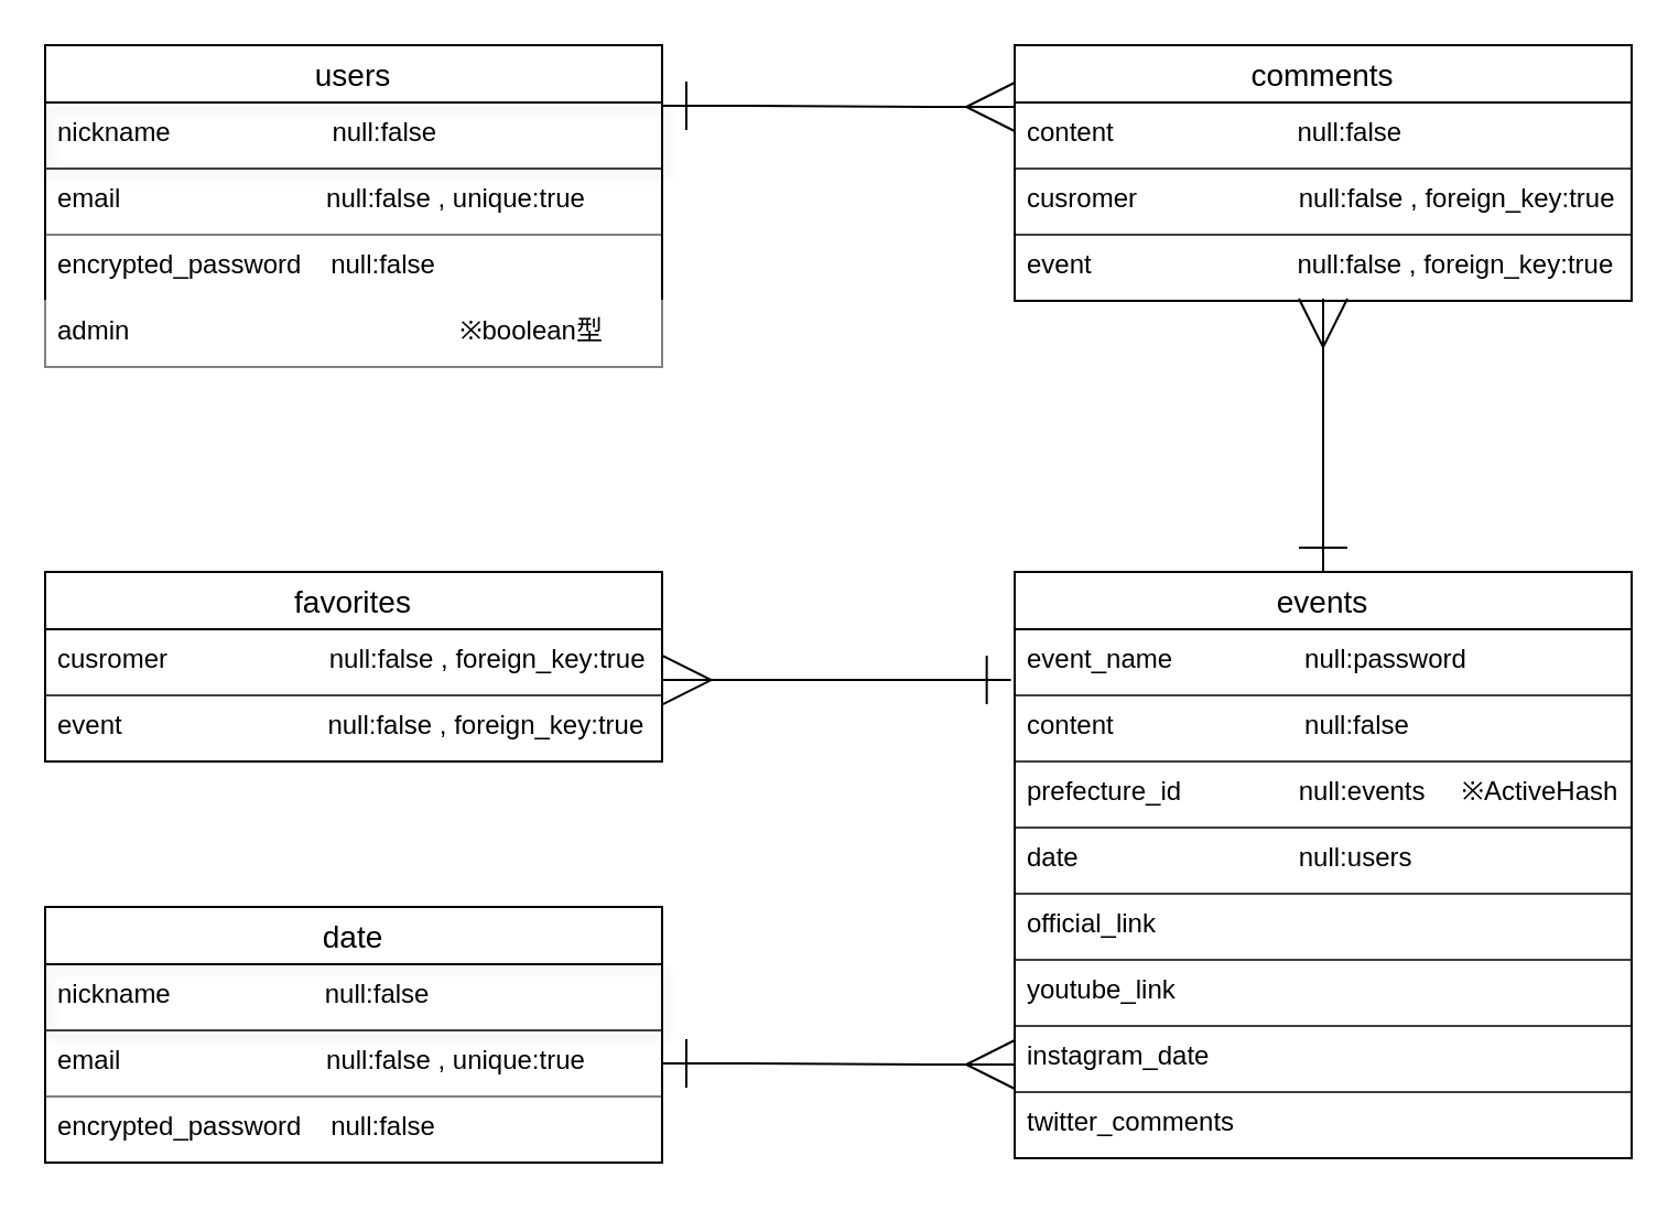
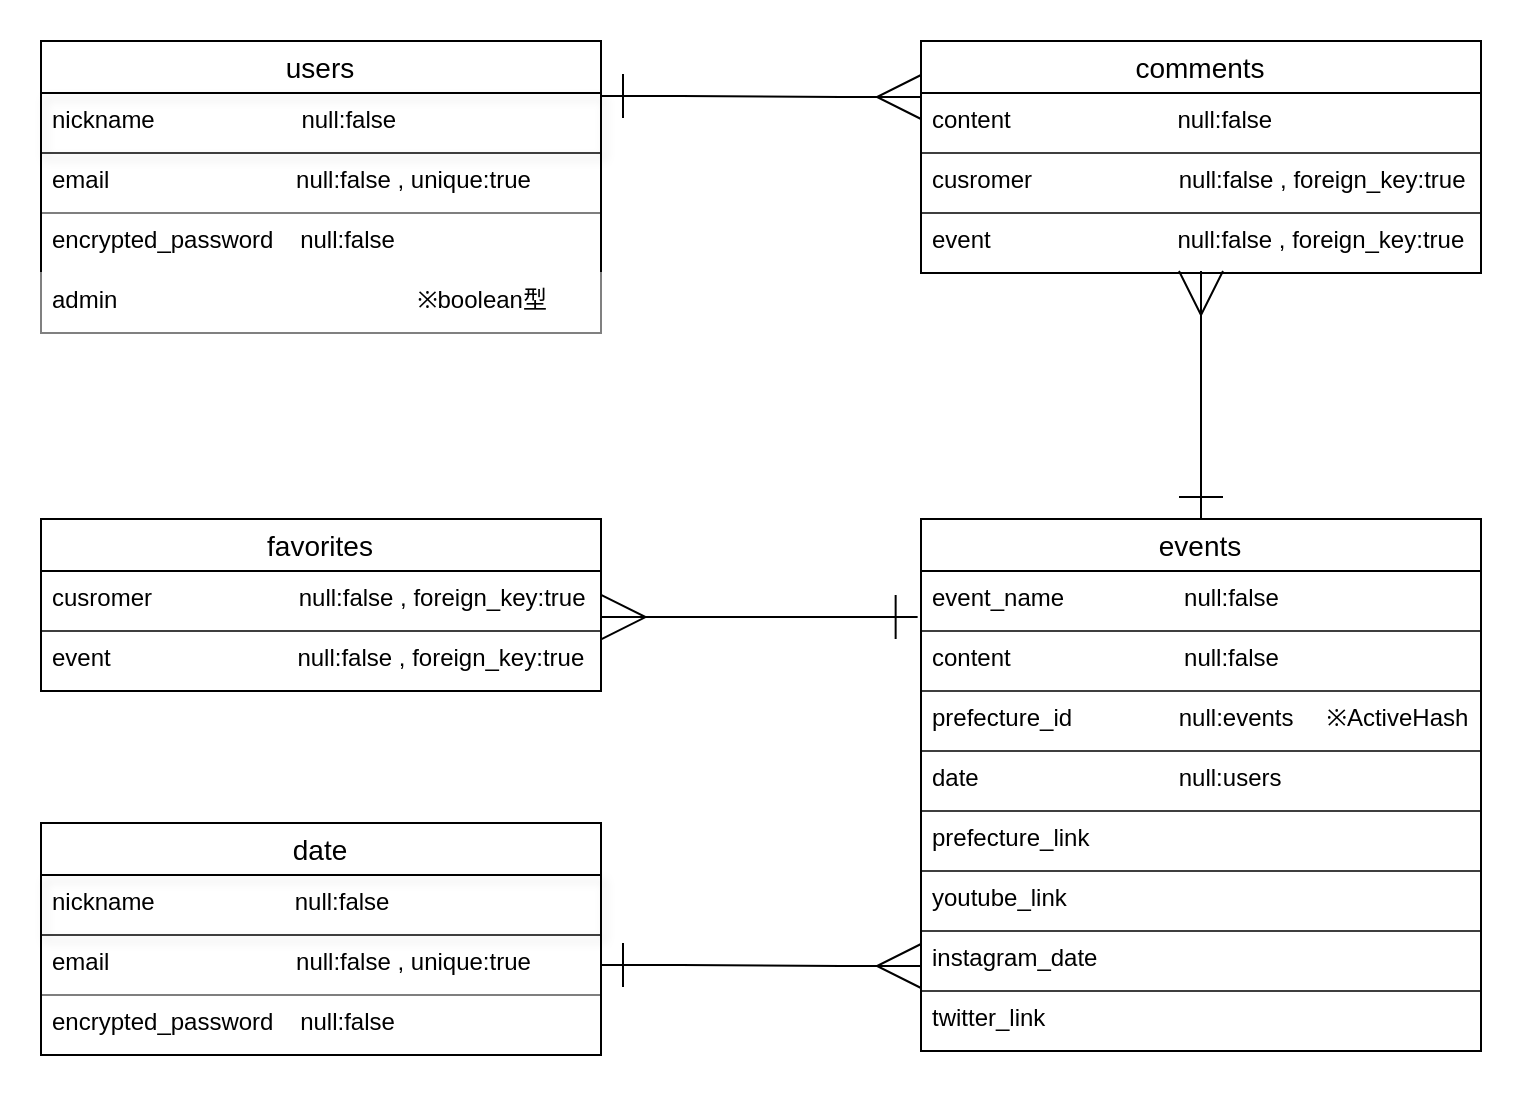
- <mxCell id="8" value="event_name                  null:password" style="text;strokeColor=default;fillColor=none;spacingLeft=4;spacingRight=4;overflow=hidden;rotatable=0;points=[[0,0.5],[1,0.5]];portConstraint=eastwest;fontSize=12;opacity=50;" parent="7" vertex="1"><mxGeometry y="26" width="280" height="30" as="geometry" /></mxCell>
+ <mxCell id="8" value="event_name                  null:false" style="text;strokeColor=default;fillColor=none;spacingLeft=4;spacingRight=4;overflow=hidden;rotatable=0;points=[[0,0.5],[1,0.5]];portConstraint=eastwest;fontSize=12;opacity=50;" parent="7" vertex="1"><mxGeometry y="26" width="280" height="30" as="geometry" /></mxCell>
- <mxCell id="12" value="official_link " style="text;strokeColor=default;fillColor=none;spacingLeft=4;spacingRight=4;overflow=hidden;rotatable=0;points=[[0,0.5],[1,0.5]];portConstraint=eastwest;fontSize=12;opacity=50;" parent="7" vertex="1"><mxGeometry y="146" width="280" height="30" as="geometry" /></mxCell>
+ <mxCell id="12" value="prefecture_link " style="text;strokeColor=default;fillColor=none;spacingLeft=4;spacingRight=4;overflow=hidden;rotatable=0;points=[[0,0.5],[1,0.5]];portConstraint=eastwest;fontSize=12;opacity=50;" parent="7" vertex="1"><mxGeometry y="146" width="280" height="30" as="geometry" /></mxCell>
- <mxCell id="15" value="twitter_comments    " style="text;strokeColor=default;fillColor=none;spacingLeft=4;spacingRight=4;overflow=hidden;rotatable=0;points=[[0,0.5],[1,0.5]];portConstraint=eastwest;fontSize=12;opacity=50;" parent="7" vertex="1"><mxGeometry y="236" width="280" height="30" as="geometry" /></mxCell>
+ <mxCell id="15" value="twitter_link    " style="text;strokeColor=default;fillColor=none;spacingLeft=4;spacingRight=4;overflow=hidden;rotatable=0;points=[[0,0.5],[1,0.5]];portConstraint=eastwest;fontSize=12;opacity=50;" parent="7" vertex="1"><mxGeometry y="236" width="280" height="30" as="geometry" /></mxCell>
